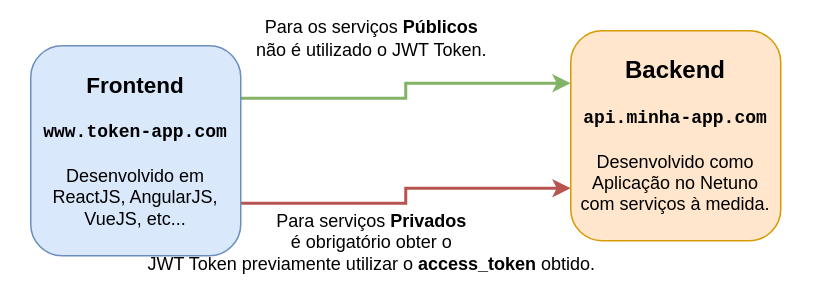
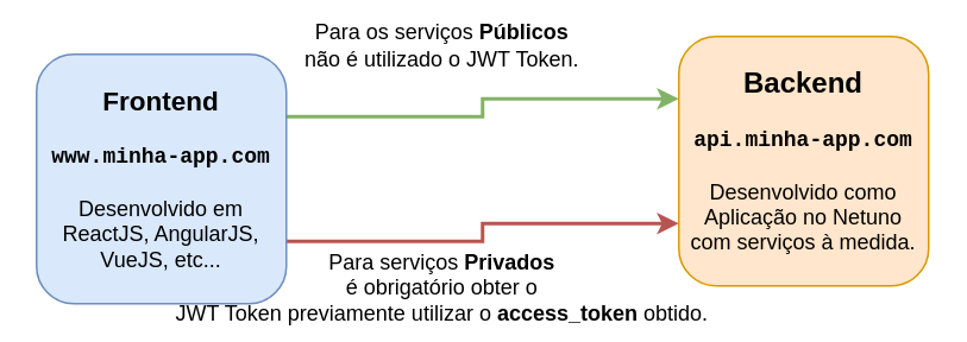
- <mxCell id="6" value="&lt;font style=&quot;font-size: 15px&quot;&gt;&lt;b&gt;Frontend&lt;/b&gt;&lt;/font&gt;&lt;br&gt;&lt;br&gt;&lt;font face=&quot;Courier New&quot;&gt;&lt;b&gt;www.token-app.com&lt;br&gt;&lt;/b&gt;&lt;/font&gt;&lt;br&gt;Desenvolvido em ReactJS, AngularJS, VueJS, etc..." style="whiteSpace=wrap;html=1;aspect=fixed;fillColor=#dae8fc;strokeColor=#6c8ebf;rounded=1;glass=0;shadow=0;comic=0;" vertex="1" parent="1"><mxGeometry x="20" y="30" width="140" height="140" as="geometry" /></mxCell>
+ <mxCell id="6" value="&lt;font style=&quot;font-size: 15px&quot;&gt;&lt;b&gt;Frontend&lt;/b&gt;&lt;/font&gt;&lt;br&gt;&lt;br&gt;&lt;font face=&quot;Courier New&quot;&gt;&lt;b&gt;www.minha-app.com&lt;br&gt;&lt;/b&gt;&lt;/font&gt;&lt;br&gt;Desenvolvido em ReactJS, AngularJS, VueJS, etc..." style="whiteSpace=wrap;html=1;aspect=fixed;fillColor=#dae8fc;strokeColor=#6c8ebf;rounded=1;glass=0;shadow=0;comic=0;" vertex="1" parent="1"><mxGeometry x="20" y="30" width="140" height="140" as="geometry" /></mxCell>
